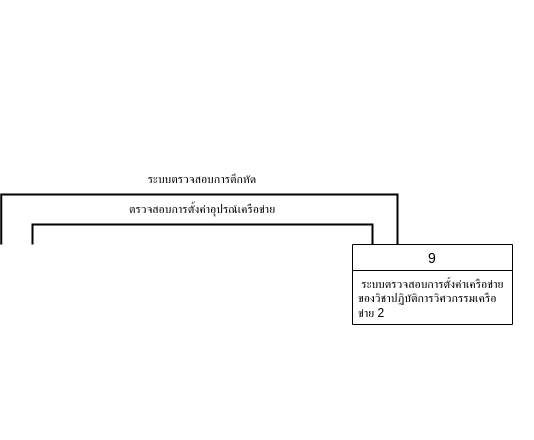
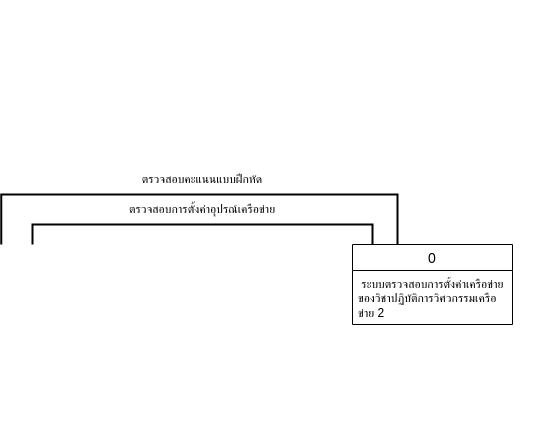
- <mxCell id="7" value="ระบบตรวจสอบการตึกหัด" style="text;html=1;align=center;verticalAlign=middle;whiteSpace=wrap;rounded=0;" vertex="1" parent="1"><mxGeometry x="20" y="164" width="220" height="30" as="geometry" /></mxCell>
+ <mxCell id="7" value="ตรวจสอบคะแนนแบบฝึกหัด" style="text;html=1;align=center;verticalAlign=middle;whiteSpace=wrap;rounded=0;" vertex="1" parent="1"><mxGeometry x="20" y="164" width="220" height="30" as="geometry" /></mxCell>
- <mxCell id="3" value="9" style="swimlane;fontStyle=0;childLayout=stackLayout;horizontal=1;startSize=26;horizontalStack=0;resizeParent=1;resizeParentMax=0;resizeLast=0;collapsible=1;marginBottom=0;align=center;fontSize=14;" vertex="1" parent="1"><mxGeometry x="280" y="244" width="160" height="80" as="geometry" /></mxCell>
+ <mxCell id="3" value="0" style="swimlane;fontStyle=0;childLayout=stackLayout;horizontal=1;startSize=26;horizontalStack=0;resizeParent=1;resizeParentMax=0;resizeLast=0;collapsible=1;marginBottom=0;align=center;fontSize=14;" vertex="1" parent="1"><mxGeometry x="280" y="244" width="160" height="80" as="geometry" /></mxCell>
